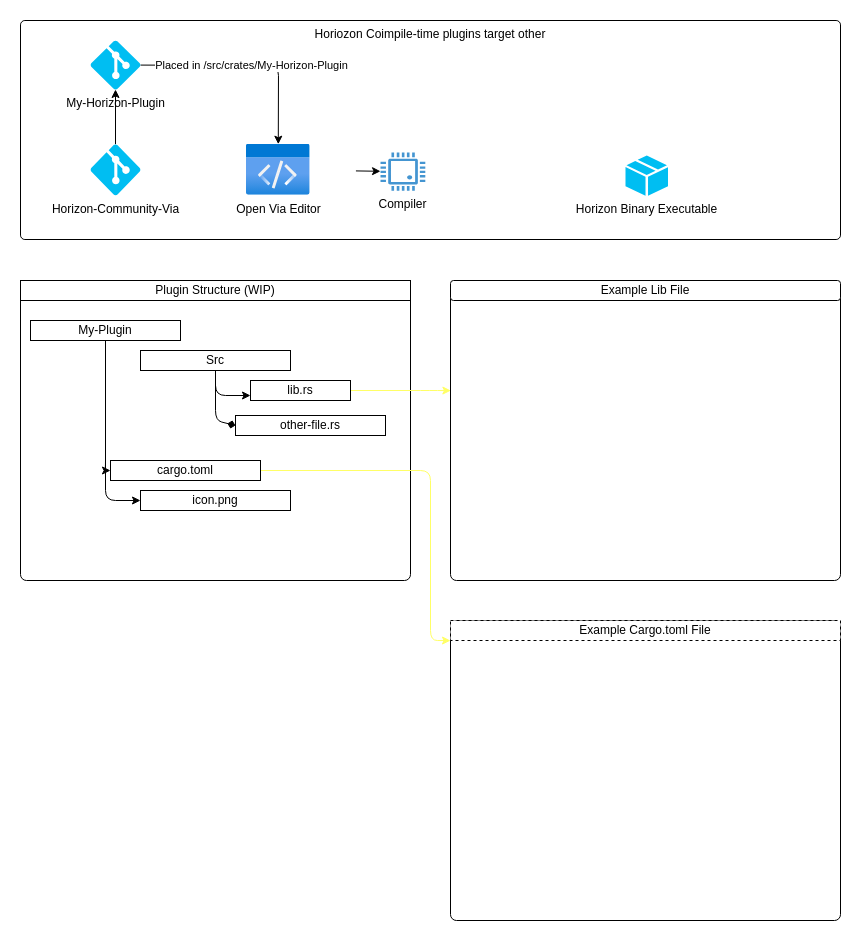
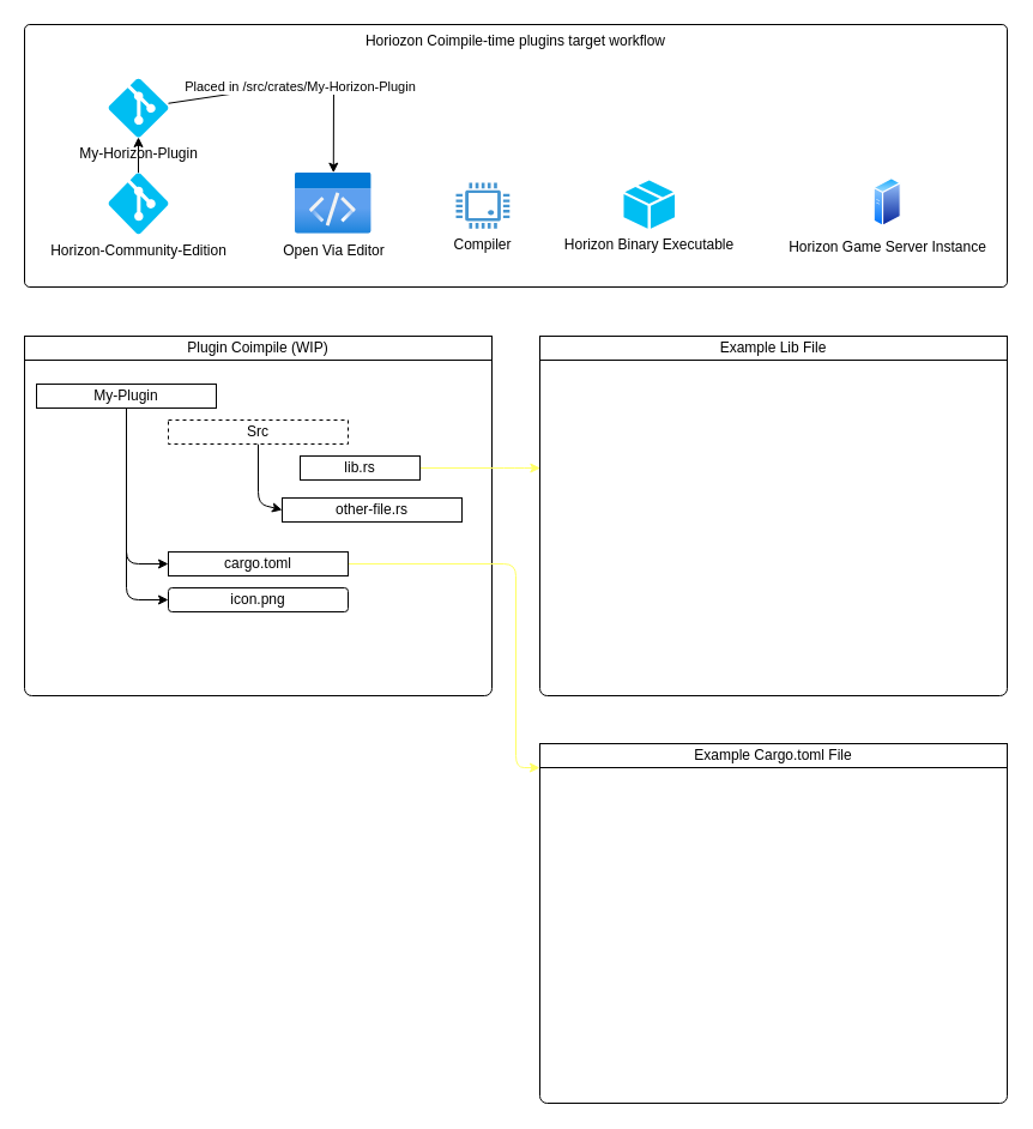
- <mxCell id="2" value="Horiozon Coimpile-time plugins target other" style="rounded=1;whiteSpace=wrap;html=1;arcSize=2;align=center;verticalAlign=top;" vertex="1" parent="1"><mxGeometry x="20" y="20" width="820" height="219" as="geometry" /></mxCell>
+ <mxCell id="2" value="Horiozon Coimpile-time plugins target workflow" style="rounded=1;whiteSpace=wrap;html=1;arcSize=2;align=center;verticalAlign=top;" vertex="1" parent="1"><mxGeometry x="20" y="20" width="820" height="219" as="geometry" /></mxCell>
- <mxCell id="6" value="My-Horizon-Plugin" style="verticalLabelPosition=bottom;html=1;verticalAlign=top;align=center;strokeColor=none;fillColor=#00BEF2;shape=mxgraph.azure.git_repository;" vertex="1" parent="1"><mxGeometry x="90" y="40" width="50" height="49" as="geometry" /></mxCell>
+ <mxCell id="6" value="My-Horizon-Plugin" style="verticalLabelPosition=bottom;html=1;verticalAlign=top;align=center;strokeColor=none;fillColor=#00BEF2;shape=mxgraph.azure.git_repository;" vertex="1" parent="1"><mxGeometry x="90" y="65" width="50" height="49" as="geometry" /></mxCell>
+ <mxCell id="3" value="Horizon Game Server Instance" style="aspect=fixed;perimeter=ellipsePerimeter;html=1;align=center;shadow=0;dashed=0;spacingTop=3;image;image=img/lib/active_directory/generic_server.svg;" vertex="1" parent="1"><mxGeometry x="710" y="148.05" width="60.42" height="41" as="geometry" /></mxCell>
- <mxCell id="7" style="edgeStyle=none;html=1;" edge="1" parent="1" source="8" target="11"><mxGeometry relative="1" as="geometry" /></mxCell>
- <mxCell id="12" value="Horizon Binary Executable" style="verticalLabelPosition=bottom;html=1;verticalAlign=top;align=center;strokeColor=none;fillColor=#00BEF2;shape=mxgraph.azure.cloud_service_package_file;" vertex="1" parent="1"><mxGeometry x="625" y="155" width="42.5" height="40.35" as="geometry" /></mxCell>
+ <mxCell id="12" value="Horizon Binary Executable" style="verticalLabelPosition=bottom;html=1;verticalAlign=top;align=center;strokeColor=none;fillColor=#00BEF2;shape=mxgraph.azure.cloud_service_package_file;" vertex="1" parent="1"><mxGeometry x="520" y="150" width="42.5" height="40.35" as="geometry" /></mxCell>
- <mxCell id="10" value="Horizon-Community-Via" style="verticalLabelPosition=bottom;html=1;verticalAlign=top;align=center;strokeColor=none;fillColor=#00BEF2;shape=mxgraph.azure.git_repository;" vertex="1" parent="1"><mxGeometry x="90" y="143.7" width="50" height="51" as="geometry" /></mxCell>
+ <mxCell id="10" value="Horizon-Community-Edition" style="verticalLabelPosition=bottom;html=1;verticalAlign=top;align=center;strokeColor=none;fillColor=#00BEF2;shape=mxgraph.azure.git_repository;" vertex="1" parent="1"><mxGeometry x="90" y="143.7" width="50" height="51" as="geometry" /></mxCell>
- <mxCell id="28" value="&lt;span style=&quot;&quot;&gt;Plugin Structure (WIP)&lt;/span&gt;" style="rounded=0;whiteSpace=wrap;html=1;verticalAlign=middle;align=center;spacing=0;" vertex="1" parent="1"><mxGeometry x="20" y="280" width="390" height="20" as="geometry" /></mxCell>
+ <mxCell id="28" value="&lt;span style=&quot;&quot;&gt;Plugin Coimpile (WIP)&lt;/span&gt;" style="rounded=0;whiteSpace=wrap;html=1;verticalAlign=middle;align=center;spacing=0;" vertex="1" parent="1"><mxGeometry x="20" y="280" width="390" height="20" as="geometry" /></mxCell>
- <mxCell id="25" value="&lt;span style=&quot;&quot;&gt;Example Lib File&lt;/span&gt;" style="whiteSpace=wrap;html=1;verticalAlign=middle;align=center;spacing=0;rounded=1;" vertex="1" parent="1"><mxGeometry x="450" y="280" width="390" height="20" as="geometry" /></mxCell>
+ <mxCell id="25" value="&lt;span style=&quot;&quot;&gt;Example Lib File&lt;/span&gt;" style="rounded=0;whiteSpace=wrap;html=1;verticalAlign=middle;align=center;spacing=0;" vertex="1" parent="1"><mxGeometry x="450" y="280" width="390" height="20" as="geometry" /></mxCell>
- <mxCell id="18" value="Src" style="rounded=0;whiteSpace=wrap;html=1;" vertex="1" parent="1"><mxGeometry x="140" y="350" width="150" height="20" as="geometry" /></mxCell>
+ <mxCell id="18" value="Src" style="rounded=0;whiteSpace=wrap;html=1;dashed=1;" vertex="1" parent="1"><mxGeometry x="140" y="350" width="150" height="20" as="geometry" /></mxCell>
- <mxCell id="16" style="edgeStyle=none;html=1;entryX=0;entryY=0.75;entryDx=0;entryDy=0;" edge="1" parent="1" source="18" target="20"><mxGeometry relative="1" as="geometry"><Array as="points"><mxPoint x="215" y="395" /></Array></mxGeometry></mxCell>
- <mxCell id="17" style="edgeStyle=none;html=1;entryX=0;entryY=0.5;entryDx=0;entryDy=0;endArrow=diamond;" edge="1" parent="1" source="18" target="21"><mxGeometry relative="1" as="geometry"><Array as="points"><mxPoint x="215" y="420" /></Array></mxGeometry></mxCell>
+ <mxCell id="17" style="edgeStyle=none;html=1;entryX=0;entryY=0.5;entryDx=0;entryDy=0;" edge="1" parent="1" source="18" target="21"><mxGeometry relative="1" as="geometry"><Array as="points"><mxPoint x="215" y="420" /></Array></mxGeometry></mxCell>
- <mxCell id="23" value="cargo.toml" style="rounded=0;whiteSpace=wrap;html=1;" vertex="1" parent="1"><mxGeometry x="110" y="460" width="150" height="20" as="geometry" /></mxCell>
+ <mxCell id="23" value="cargo.toml" style="rounded=0;whiteSpace=wrap;html=1;" vertex="1" parent="1"><mxGeometry x="140" y="460" width="150" height="20" as="geometry" /></mxCell>
- <mxCell id="29" value="icon.png" style="rounded=0;whiteSpace=wrap;html=1;" vertex="1" parent="1"><mxGeometry x="140" y="490" width="150" height="20" as="geometry" /></mxCell>
+ <mxCell id="29" value="icon.png" style="whiteSpace=wrap;html=1;rounded=1;" vertex="1" parent="1"><mxGeometry x="140" y="490" width="150" height="20" as="geometry" /></mxCell>
- <mxCell id="27" value="&lt;span style=&quot;&quot;&gt;Example Cargo.toml File&lt;/span&gt;" style="rounded=0;whiteSpace=wrap;html=1;verticalAlign=middle;align=center;spacing=0;dashed=1;" vertex="1" parent="1"><mxGeometry x="450" y="620" width="390" height="20" as="geometry" /></mxCell>
+ <mxCell id="27" value="&lt;span style=&quot;&quot;&gt;Example Cargo.toml File&lt;/span&gt;" style="rounded=0;whiteSpace=wrap;html=1;verticalAlign=middle;align=center;spacing=0;" vertex="1" parent="1"><mxGeometry x="450" y="620" width="390" height="20" as="geometry" /></mxCell>
